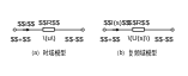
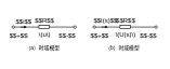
- <mxCell id="23" value="（b）复频域模型" style="text;html=1;align=center;verticalAlign=middle;resizable=0;points=[];autosize=1;strokeColor=none;fillColor=none;fontSize=8;" vertex="1" parent="1"><mxGeometry x="150" y="63.5" width="75" height="20" as="geometry" /></mxCell>
+ <mxCell id="23" value="（b）时域模型" style="text;html=1;align=center;verticalAlign=middle;resizable=0;points=[];autosize=1;strokeColor=none;fillColor=none;fontSize=8;" vertex="1" parent="1"><mxGeometry x="150" y="63.5" width="75" height="20" as="geometry" /></mxCell>
